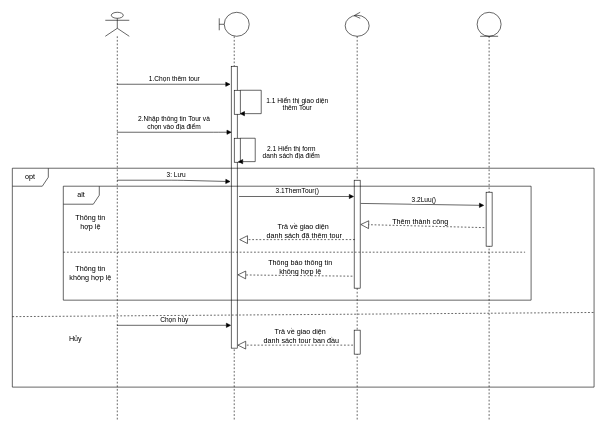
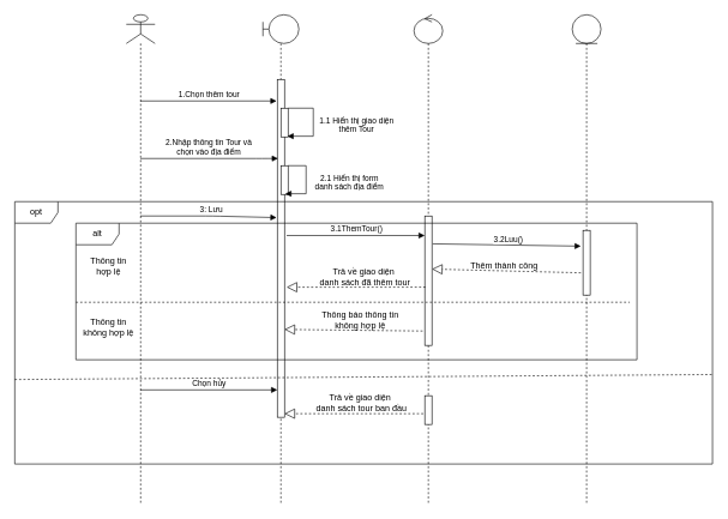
- <mxCell id="32" value="Hủy" style="text;html=1;align=center;verticalAlign=middle;resizable=0;points=[];autosize=1;" vertex="1" parent="1"><mxGeometry x="105" y="555" width="40" height="20" as="geometry" /></mxCell>
